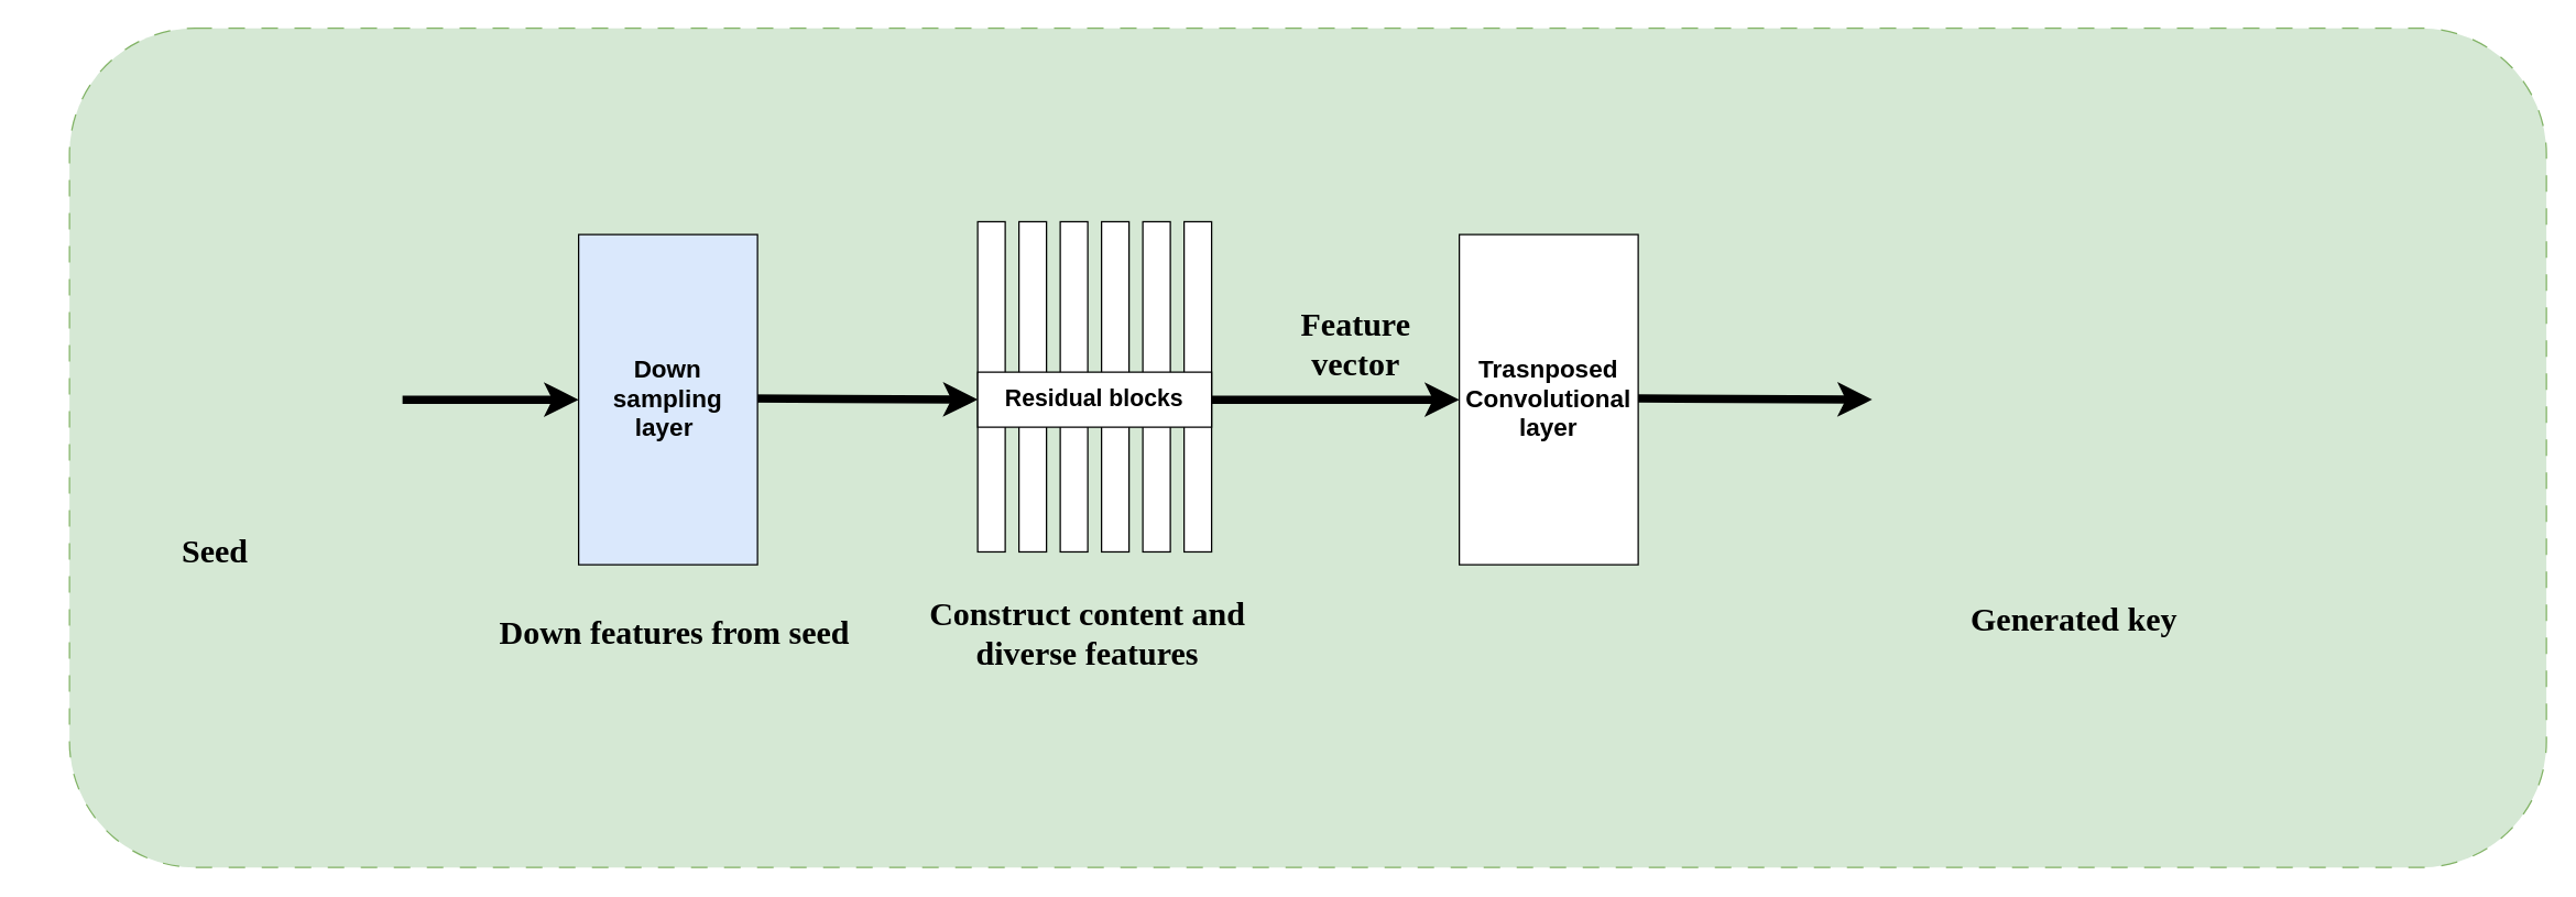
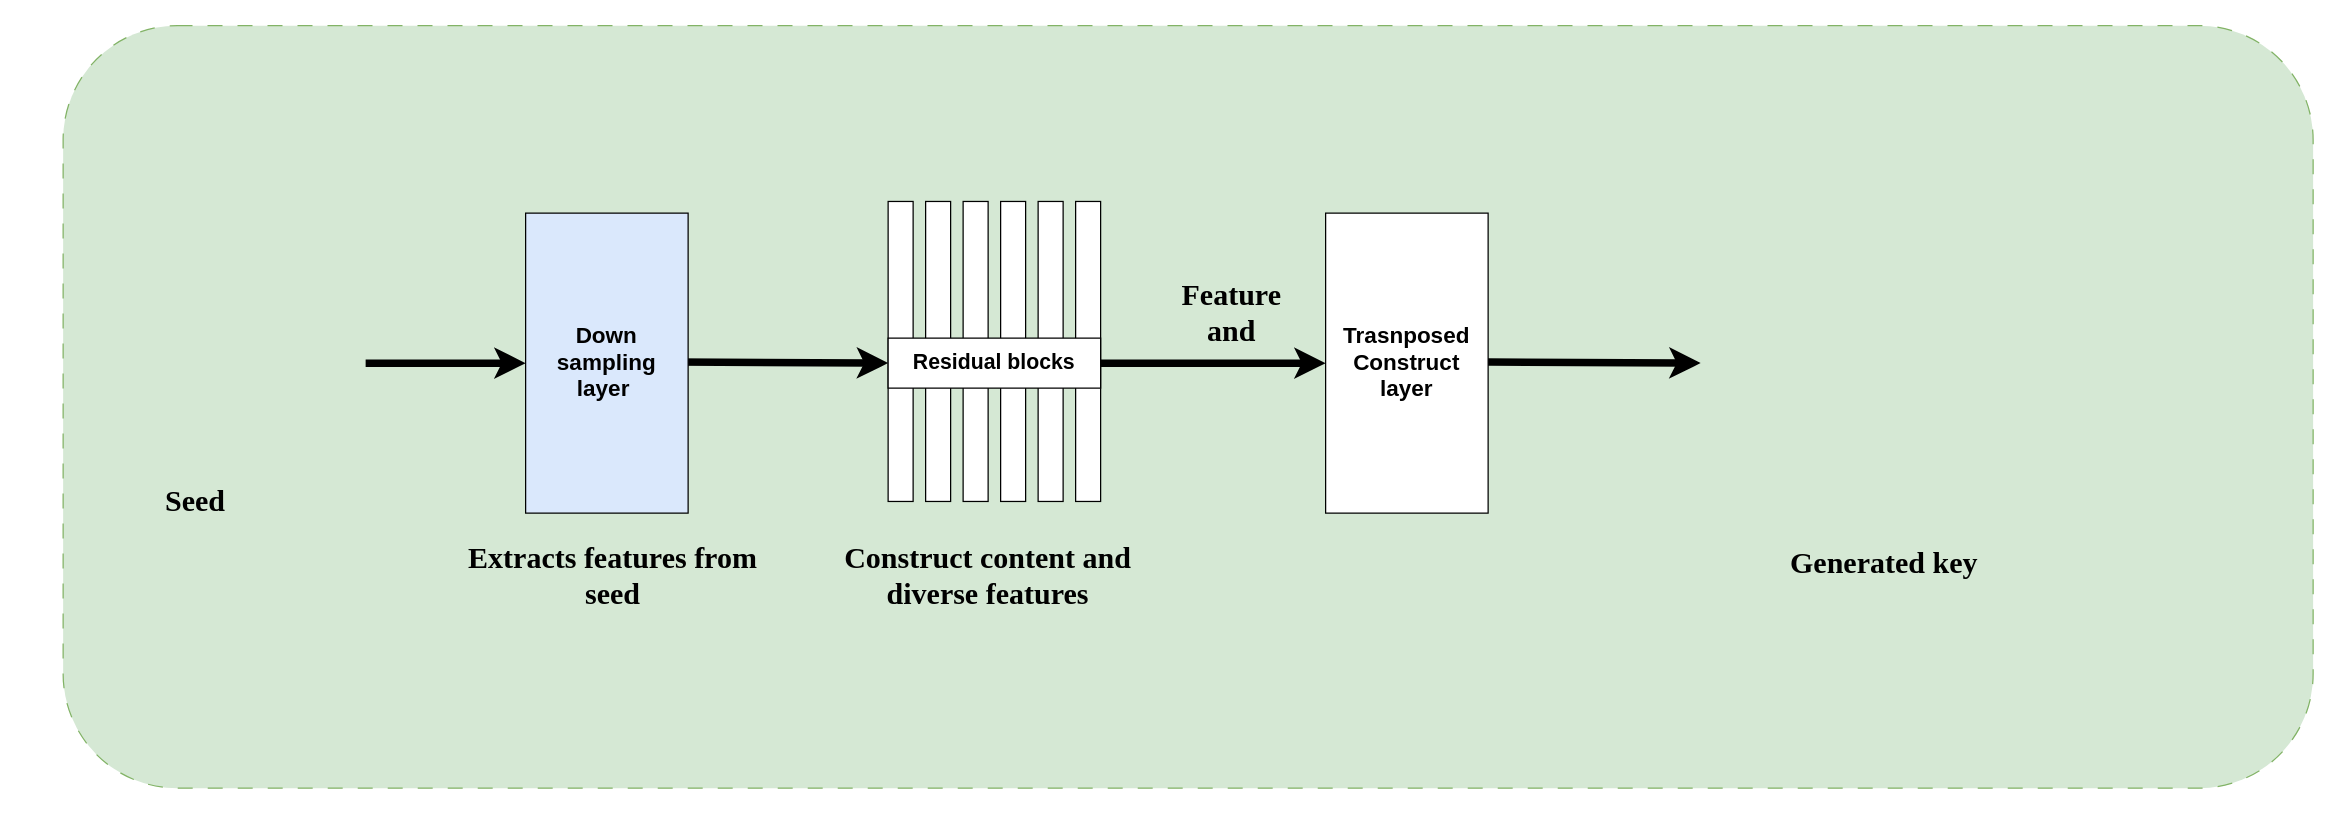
- <mxCell id="18" value="&lt;font face=&quot;Verdana&quot;&gt;&lt;span style=&quot;font-size: 24px;&quot;&gt;&lt;b&gt;Feature vector&lt;/b&gt;&lt;/span&gt;&lt;/font&gt;" style="text;html=1;align=center;verticalAlign=middle;whiteSpace=wrap;rounded=0;" vertex="1" parent="1"><mxGeometry x="930" y="220" width="110" height="60" as="geometry" /></mxCell>
+ <mxCell id="18" value="&lt;font face=&quot;Verdana&quot;&gt;&lt;span style=&quot;font-size: 24px;&quot;&gt;&lt;b&gt;Feature and&lt;/b&gt;&lt;/span&gt;&lt;/font&gt;" style="text;html=1;align=center;verticalAlign=middle;whiteSpace=wrap;rounded=0;" vertex="1" parent="1"><mxGeometry x="930" y="220" width="110" height="60" as="geometry" /></mxCell>
- <mxCell id="17" value="&lt;span style=&quot;font-size: 18px;&quot;&gt;&lt;b&gt;Trasnposed Convolutional layer&lt;/b&gt;&lt;/span&gt;" style="rounded=0;whiteSpace=wrap;html=1;" vertex="1" parent="1"><mxGeometry x="1060" y="170" width="130" height="240" as="geometry" /></mxCell>
+ <mxCell id="17" value="&lt;span style=&quot;font-size: 18px;&quot;&gt;&lt;b&gt;Trasnposed Construct layer&lt;/b&gt;&lt;/span&gt;" style="rounded=0;whiteSpace=wrap;html=1;" vertex="1" parent="1"><mxGeometry x="1060" y="170" width="130" height="240" as="geometry" /></mxCell>
- <mxCell id="13" value="&lt;font face=&quot;Verdana&quot;&gt;&lt;span style=&quot;font-size: 24px;&quot;&gt;&lt;b&gt;Down features from seed&lt;/b&gt;&lt;/span&gt;&lt;/font&gt;" style="text;html=1;align=center;verticalAlign=middle;whiteSpace=wrap;rounded=0;" vertex="1" parent="1"><mxGeometry x="360" y="430" width="260" height="60" as="geometry" /></mxCell>
+ <mxCell id="13" value="&lt;font face=&quot;Verdana&quot;&gt;&lt;span style=&quot;font-size: 24px;&quot;&gt;&lt;b&gt;Extracts features from seed&lt;/b&gt;&lt;/span&gt;&lt;/font&gt;" style="text;html=1;align=center;verticalAlign=middle;whiteSpace=wrap;rounded=0;" vertex="1" parent="1"><mxGeometry x="360" y="430" width="260" height="60" as="geometry" /></mxCell>
